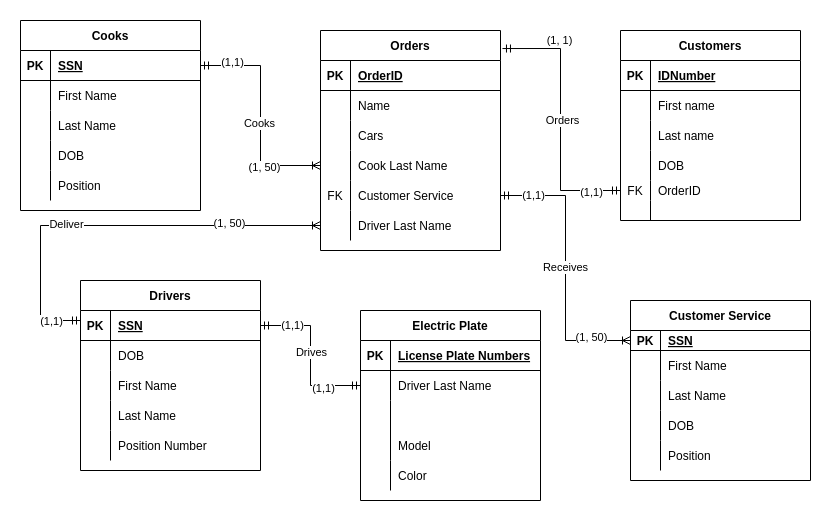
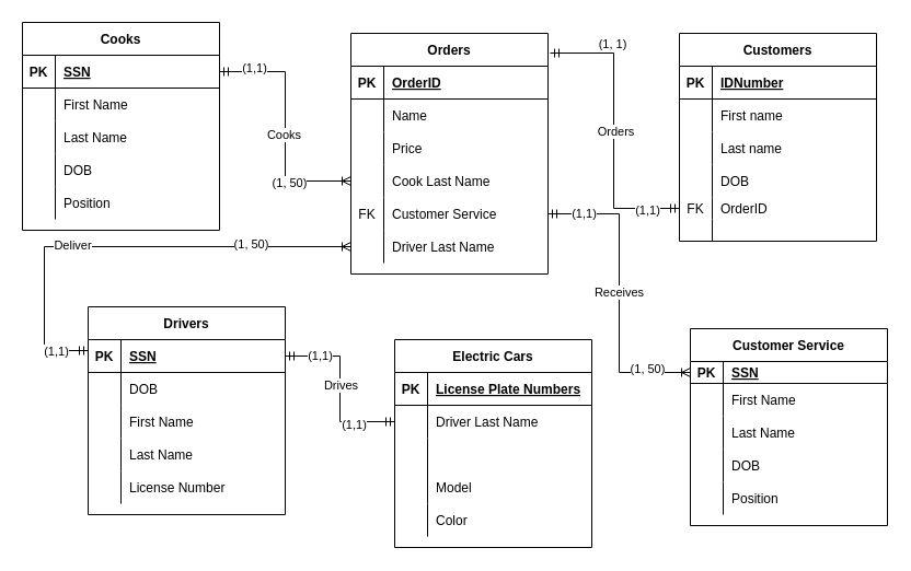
- <mxCell id="112" value="Cars" style="shape=partialRectangle;connectable=0;fillColor=none;top=0;left=0;bottom=0;right=0;align=left;spacingLeft=6;overflow=hidden;" parent="110" vertex="1"><mxGeometry x="30" width="150" height="30" as="geometry" /></mxCell>
+ <mxCell id="112" value="Price" style="shape=partialRectangle;connectable=0;fillColor=none;top=0;left=0;bottom=0;right=0;align=left;spacingLeft=6;overflow=hidden;" parent="110" vertex="1"><mxGeometry x="30" width="150" height="30" as="geometry" /></mxCell>
- <mxCell id="18" value="Electric Plate" style="shape=table;startSize=30;container=1;collapsible=1;childLayout=tableLayout;fixedRows=1;rowLines=0;fontStyle=1;align=center;resizeLast=1;" parent="1" vertex="1"><mxGeometry x="360" y="310" width="180" height="190" as="geometry" /></mxCell>
+ <mxCell id="18" value="Electric Cars" style="shape=table;startSize=30;container=1;collapsible=1;childLayout=tableLayout;fixedRows=1;rowLines=0;fontStyle=1;align=center;resizeLast=1;" parent="1" vertex="1"><mxGeometry x="360" y="310" width="180" height="190" as="geometry" /></mxCell>
- <mxCell id="17" value="Position Number" style="shape=partialRectangle;connectable=0;fillColor=none;top=0;left=0;bottom=0;right=0;align=left;spacingLeft=6;overflow=hidden;" parent="15" vertex="1"><mxGeometry x="30" width="150" height="30" as="geometry" /></mxCell>
+ <mxCell id="17" value="License Number" style="shape=partialRectangle;connectable=0;fillColor=none;top=0;left=0;bottom=0;right=0;align=left;spacingLeft=6;overflow=hidden;" parent="15" vertex="1"><mxGeometry x="30" width="150" height="30" as="geometry" /></mxCell>
